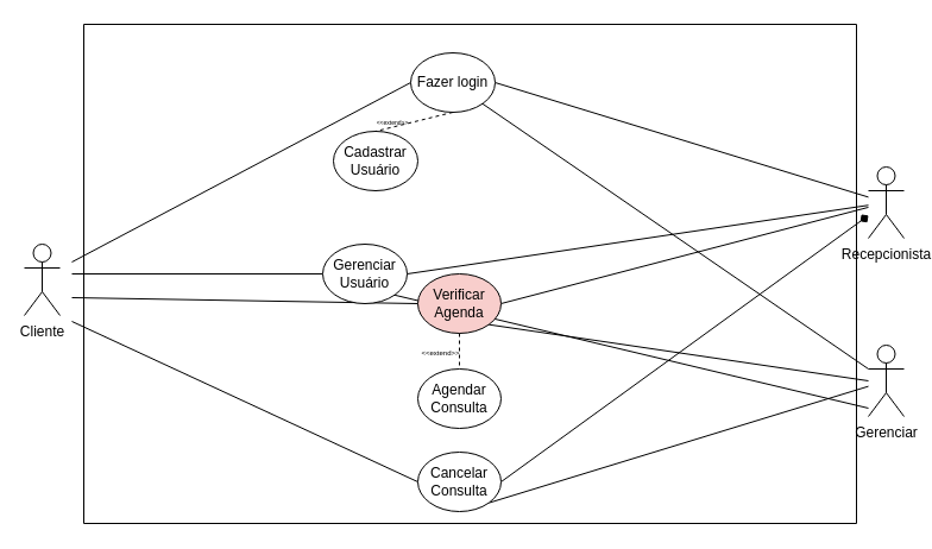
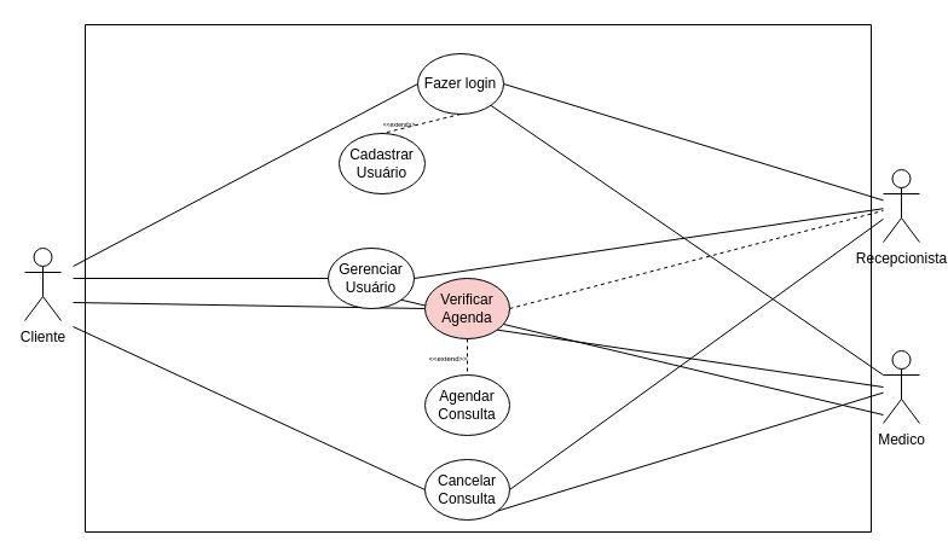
- <mxCell id="11" value="" style="endArrow=diamond;html=1;rounded=0;exitX=1;exitY=0.5;exitDx=0;exitDy=0;" edge="1" parent="1" source="24" target="3"><mxGeometry width="50" height="50" relative="1" as="geometry"><mxPoint x="510" y="300" as="sourcePoint" /><mxPoint x="640" y="190" as="targetPoint" /></mxGeometry></mxCell>
+ <mxCell id="11" value="" style="endArrow=none;html=1;rounded=0;exitX=1;exitY=0.5;exitDx=0;exitDy=0;" edge="1" parent="1" source="24" target="3"><mxGeometry width="50" height="50" relative="1" as="geometry"><mxPoint x="510" y="300" as="sourcePoint" /><mxPoint x="640" y="190" as="targetPoint" /></mxGeometry></mxCell>
- <mxCell id="7" value="" style="endArrow=none;html=1;rounded=0;exitX=1;exitY=0.5;exitDx=0;exitDy=0;" edge="1" parent="1" source="20" target="3"><mxGeometry width="50" height="50" relative="1" as="geometry"><mxPoint x="460" y="225" as="sourcePoint" /><mxPoint x="430" y="180" as="targetPoint" /></mxGeometry></mxCell>
+ <mxCell id="7" value="" style="endArrow=none;html=1;rounded=0;exitX=1;exitY=0.5;exitDx=0;exitDy=0;dashed=1;" edge="1" parent="1" source="20" target="3"><mxGeometry width="50" height="50" relative="1" as="geometry"><mxPoint x="460" y="225" as="sourcePoint" /><mxPoint x="430" y="180" as="targetPoint" /></mxGeometry></mxCell>
- <mxCell id="4" value="Gerenciar&lt;br&gt;" style="shape=umlActor;verticalLabelPosition=bottom;verticalAlign=top;html=1;outlineConnect=0;" vertex="1" parent="1"><mxGeometry x="730" y="290" width="30" height="60" as="geometry" /></mxCell>
+ <mxCell id="4" value="Medico&lt;br&gt;" style="shape=umlActor;verticalLabelPosition=bottom;verticalAlign=top;html=1;outlineConnect=0;" vertex="1" parent="1"><mxGeometry x="730" y="290" width="30" height="60" as="geometry" /></mxCell>
